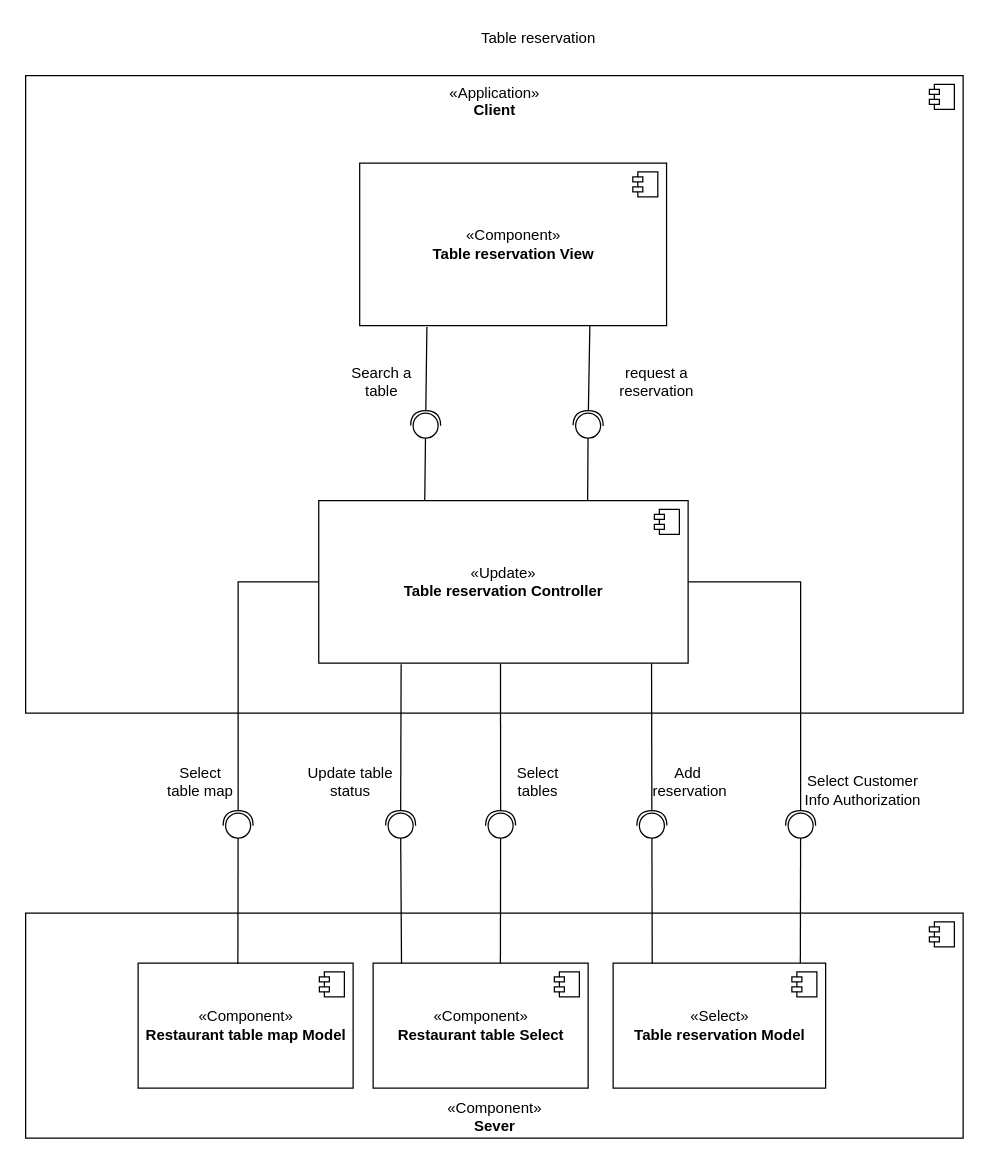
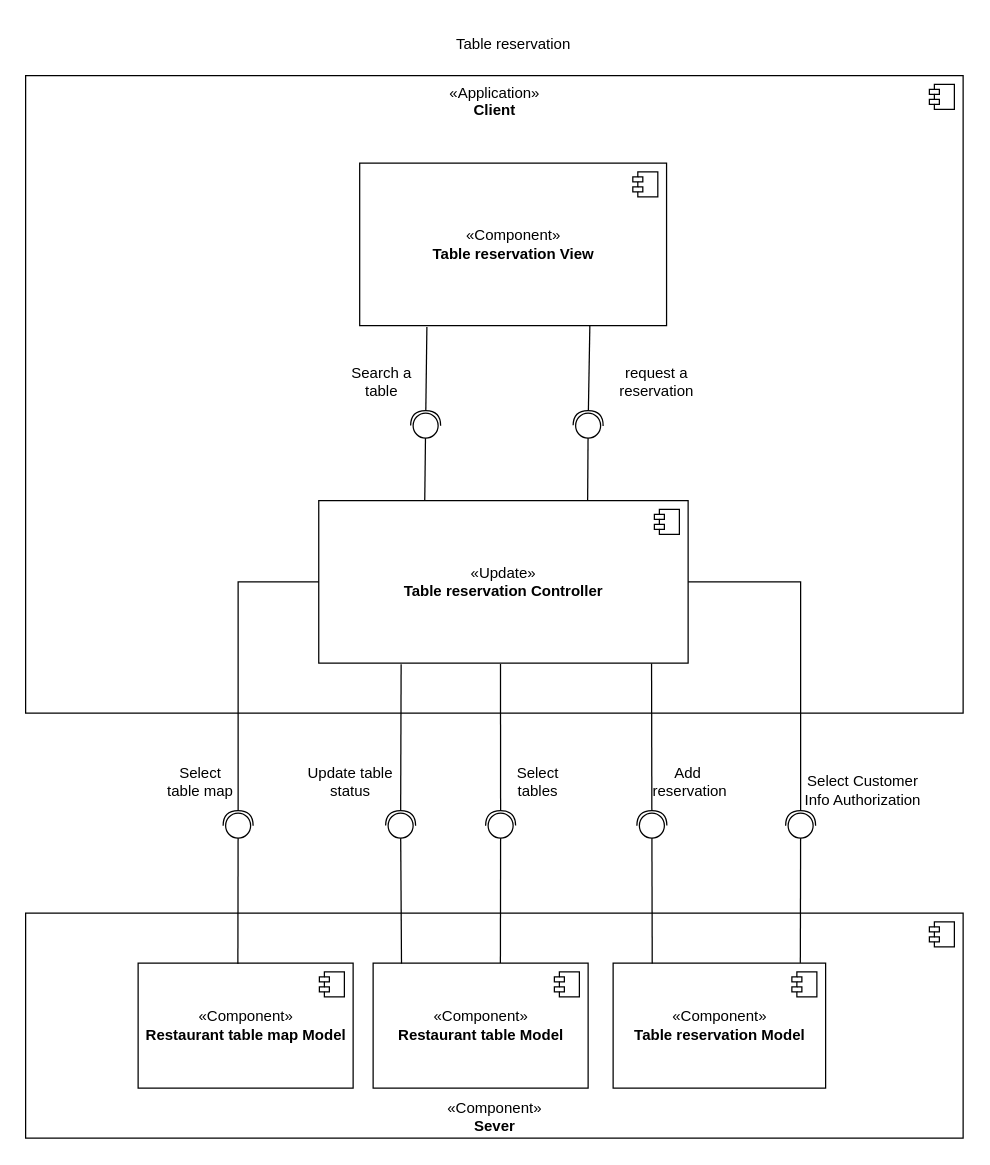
- <mxCell id="18" value="Table reservation" style="text;html=1;strokeColor=none;fillColor=none;align=center;verticalAlign=middle;whiteSpace=wrap;rounded=0;" parent="1" vertex="1"><mxGeometry x="351.5" y="15" width="157" height="30" as="geometry" /></mxCell>
+ <mxCell id="18" value="Table reservation" style="text;html=1;strokeColor=none;fillColor=none;align=center;verticalAlign=middle;whiteSpace=wrap;rounded=0;" parent="1" vertex="1"><mxGeometry x="331.5" y="20" width="157" height="30" as="geometry" /></mxCell>
- <mxCell id="27" value="«Component»&lt;br&gt;&lt;b&gt;Restaurant table Select&lt;/b&gt;" style="html=1;dropTarget=0;verticalAlign=middle;" vertex="1" parent="1"><mxGeometry x="298" y="770" width="172" height="100" as="geometry" /></mxCell>
+ <mxCell id="27" value="«Component»&lt;br&gt;&lt;b&gt;Restaurant table Model&lt;/b&gt;" style="html=1;dropTarget=0;verticalAlign=middle;" vertex="1" parent="1"><mxGeometry x="298" y="770" width="172" height="100" as="geometry" /></mxCell>
- <mxCell id="12" value="«Select»&lt;br&gt;&lt;b&gt;Table reservation&lt;/b&gt;&lt;b&gt;&amp;nbsp;Model&lt;/b&gt;" style="html=1;dropTarget=0;verticalAlign=middle;" parent="1" vertex="1"><mxGeometry x="490" y="770" width="170" height="100" as="geometry" /></mxCell>
+ <mxCell id="12" value="«Component»&lt;br&gt;&lt;b&gt;Table reservation&lt;/b&gt;&lt;b&gt;&amp;nbsp;Model&lt;/b&gt;" style="html=1;dropTarget=0;verticalAlign=middle;" parent="1" vertex="1"><mxGeometry x="490" y="770" width="170" height="100" as="geometry" /></mxCell>
